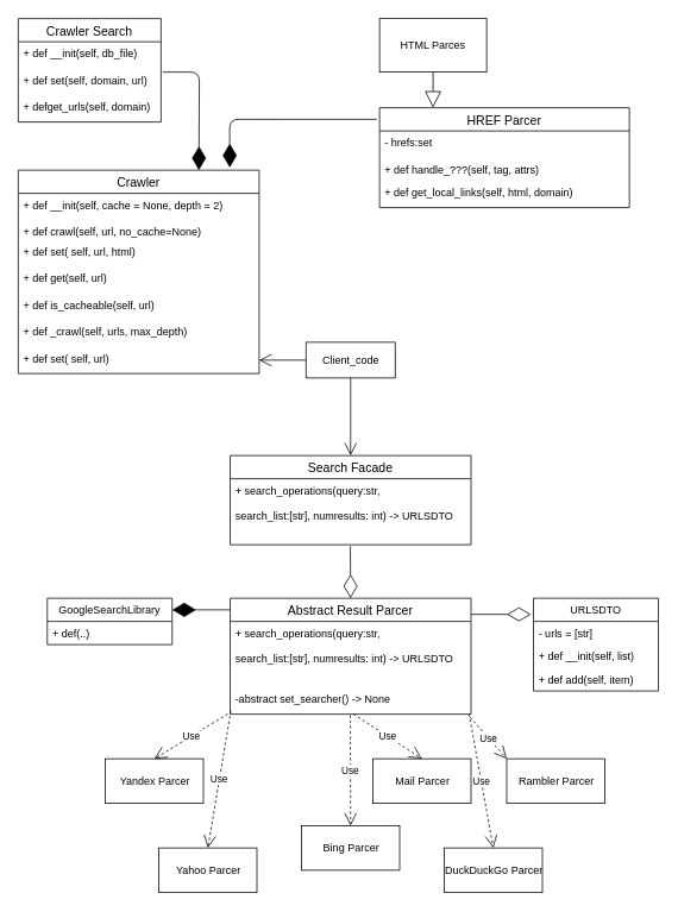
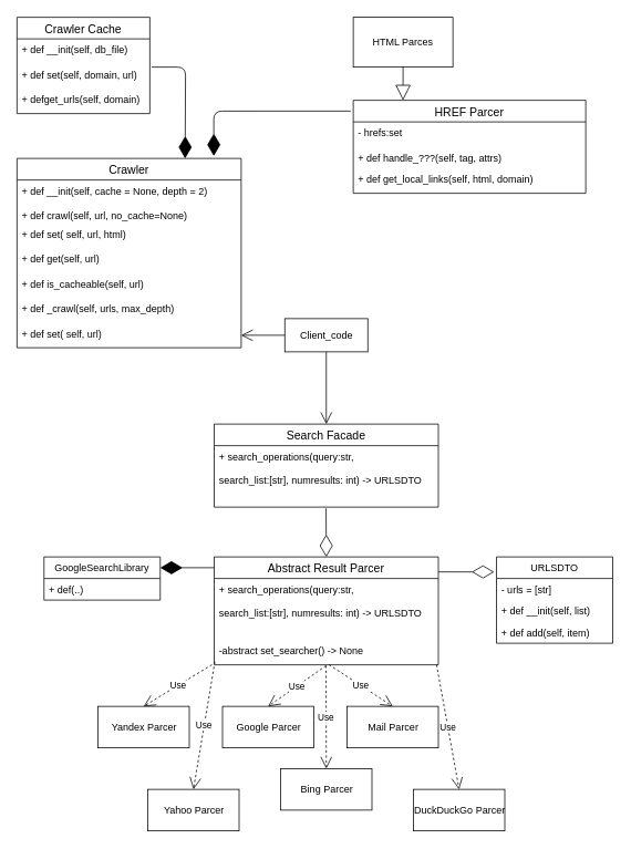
- <mxCell id="3" value="Crawler Search" style="swimlane;fontStyle=0;childLayout=stackLayout;horizontal=1;startSize=26;horizontalStack=0;resizeParent=1;resizeParentMax=0;resizeLast=0;collapsible=1;marginBottom=0;align=center;fontSize=14;" parent="1" vertex="1"><mxGeometry x="20" y="20" width="160" height="116" as="geometry" /></mxCell>
+ <mxCell id="3" value="Crawler Cache" style="swimlane;fontStyle=0;childLayout=stackLayout;horizontal=1;startSize=26;horizontalStack=0;resizeParent=1;resizeParentMax=0;resizeLast=0;collapsible=1;marginBottom=0;align=center;fontSize=14;" parent="1" vertex="1"><mxGeometry x="20" y="20" width="160" height="116" as="geometry" /></mxCell>
+ <mxCell id="48" value="Use" style="endArrow=open;endSize=12;dashed=1;html=1;exitX=0.499;exitY=1.033;exitDx=0;exitDy=0;exitPerimeter=0;entryX=0.5;entryY=0;entryDx=0;entryDy=0;" edge="1" parent="1" source="27" target="33"><mxGeometry width="160" relative="1" as="geometry"><mxPoint x="327.5" y="750" as="sourcePoint" /><mxPoint x="487.5" y="750" as="targetPoint" /></mxGeometry></mxCell>
- <mxCell id="46" value="Use" style="endArrow=open;endSize=12;dashed=1;html=1;exitX=0.996;exitY=1.112;exitDx=0;exitDy=0;exitPerimeter=0;entryX=0;entryY=0;entryDx=0;entryDy=0;" edge="1" parent="1" source="27" target="35"><mxGeometry width="160" relative="1" as="geometry"><mxPoint x="327.5" y="750" as="sourcePoint" /><mxPoint x="487.5" y="750" as="targetPoint" /></mxGeometry></mxCell>
+ <mxCell id="33" value="Google Parcer" style="html=1;" vertex="1" parent="1"><mxGeometry x="267.5" y="850" width="110" height="50" as="geometry" /></mxCell>
- <mxCell id="35" value="Rambler Parcer" style="html=1;" vertex="1" parent="1"><mxGeometry x="567.5" y="850" width="110" height="50" as="geometry" /></mxCell>
